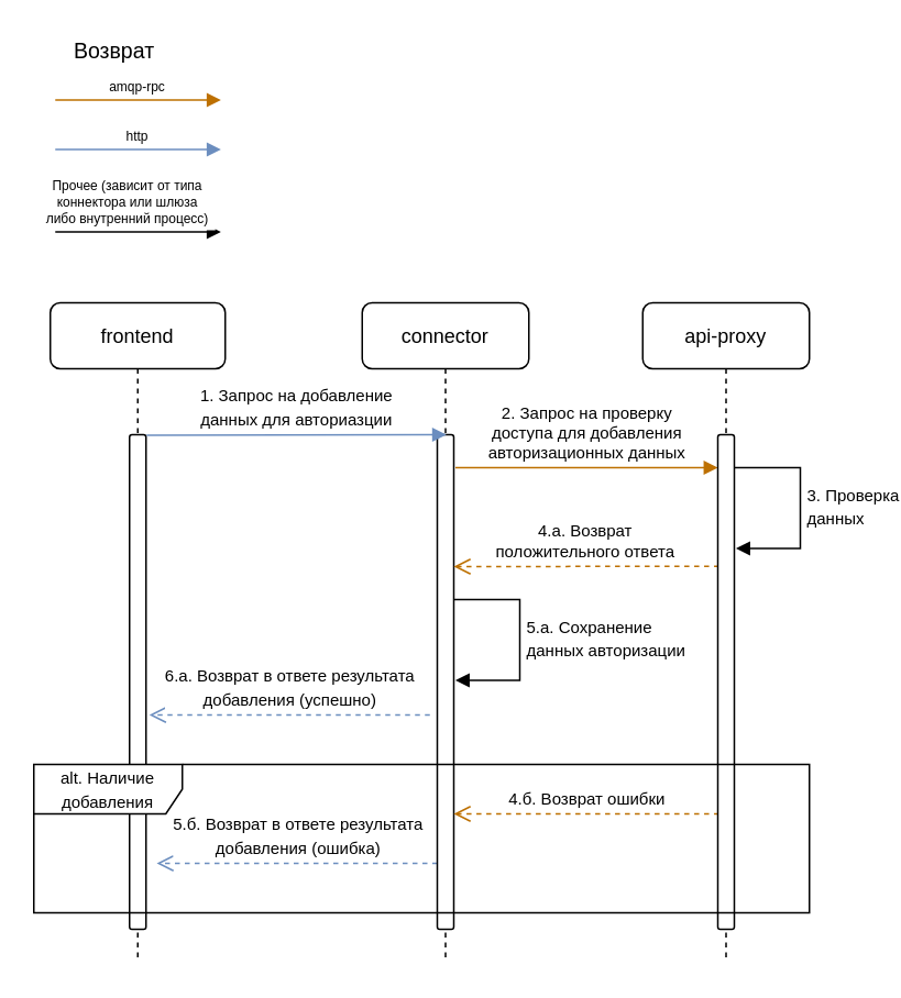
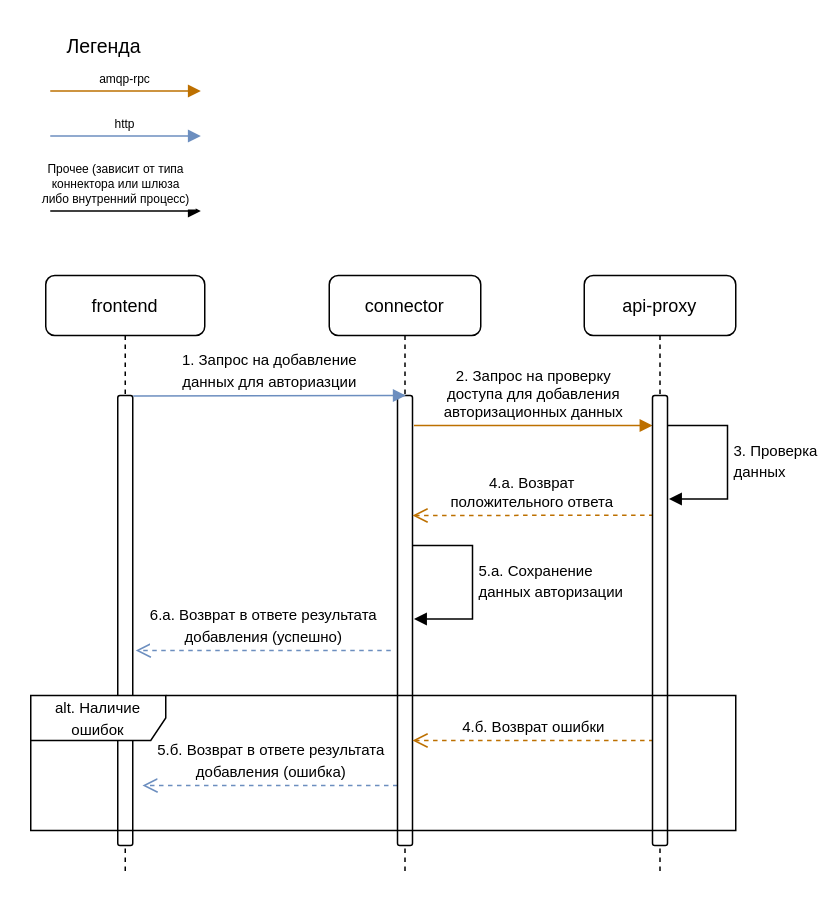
- <mxCell id="20" value="Возврат" style="text;html=1;strokeColor=none;fillColor=none;align=center;verticalAlign=middle;whiteSpace=wrap;rounded=0;fontSize=13;" parent="1" vertex="1"><mxGeometry x="49" y="20" width="40" height="20" as="geometry" /></mxCell>
+ <mxCell id="20" value="Легенда" style="text;html=1;strokeColor=none;fillColor=none;align=center;verticalAlign=middle;whiteSpace=wrap;rounded=0;fontSize=13;" parent="1" vertex="1"><mxGeometry x="49" y="20" width="40" height="20" as="geometry" /></mxCell>
- <mxCell id="16" value="&lt;font style=&quot;font-size: 10px;&quot;&gt;alt. Наличие добавления&lt;/font&gt;" style="shape=umlFrame;whiteSpace=wrap;html=1;pointerEvents=0;width=90;height=30;rounded=1;" parent="1" vertex="1"><mxGeometry x="20" y="463" width="470" height="90" as="geometry" /></mxCell>
+ <mxCell id="16" value="&lt;font style=&quot;font-size: 10px;&quot;&gt;alt. Наличие ошибок&lt;/font&gt;" style="shape=umlFrame;whiteSpace=wrap;html=1;pointerEvents=0;width=90;height=30;rounded=1;" parent="1" vertex="1"><mxGeometry x="20" y="463" width="470" height="90" as="geometry" /></mxCell>
